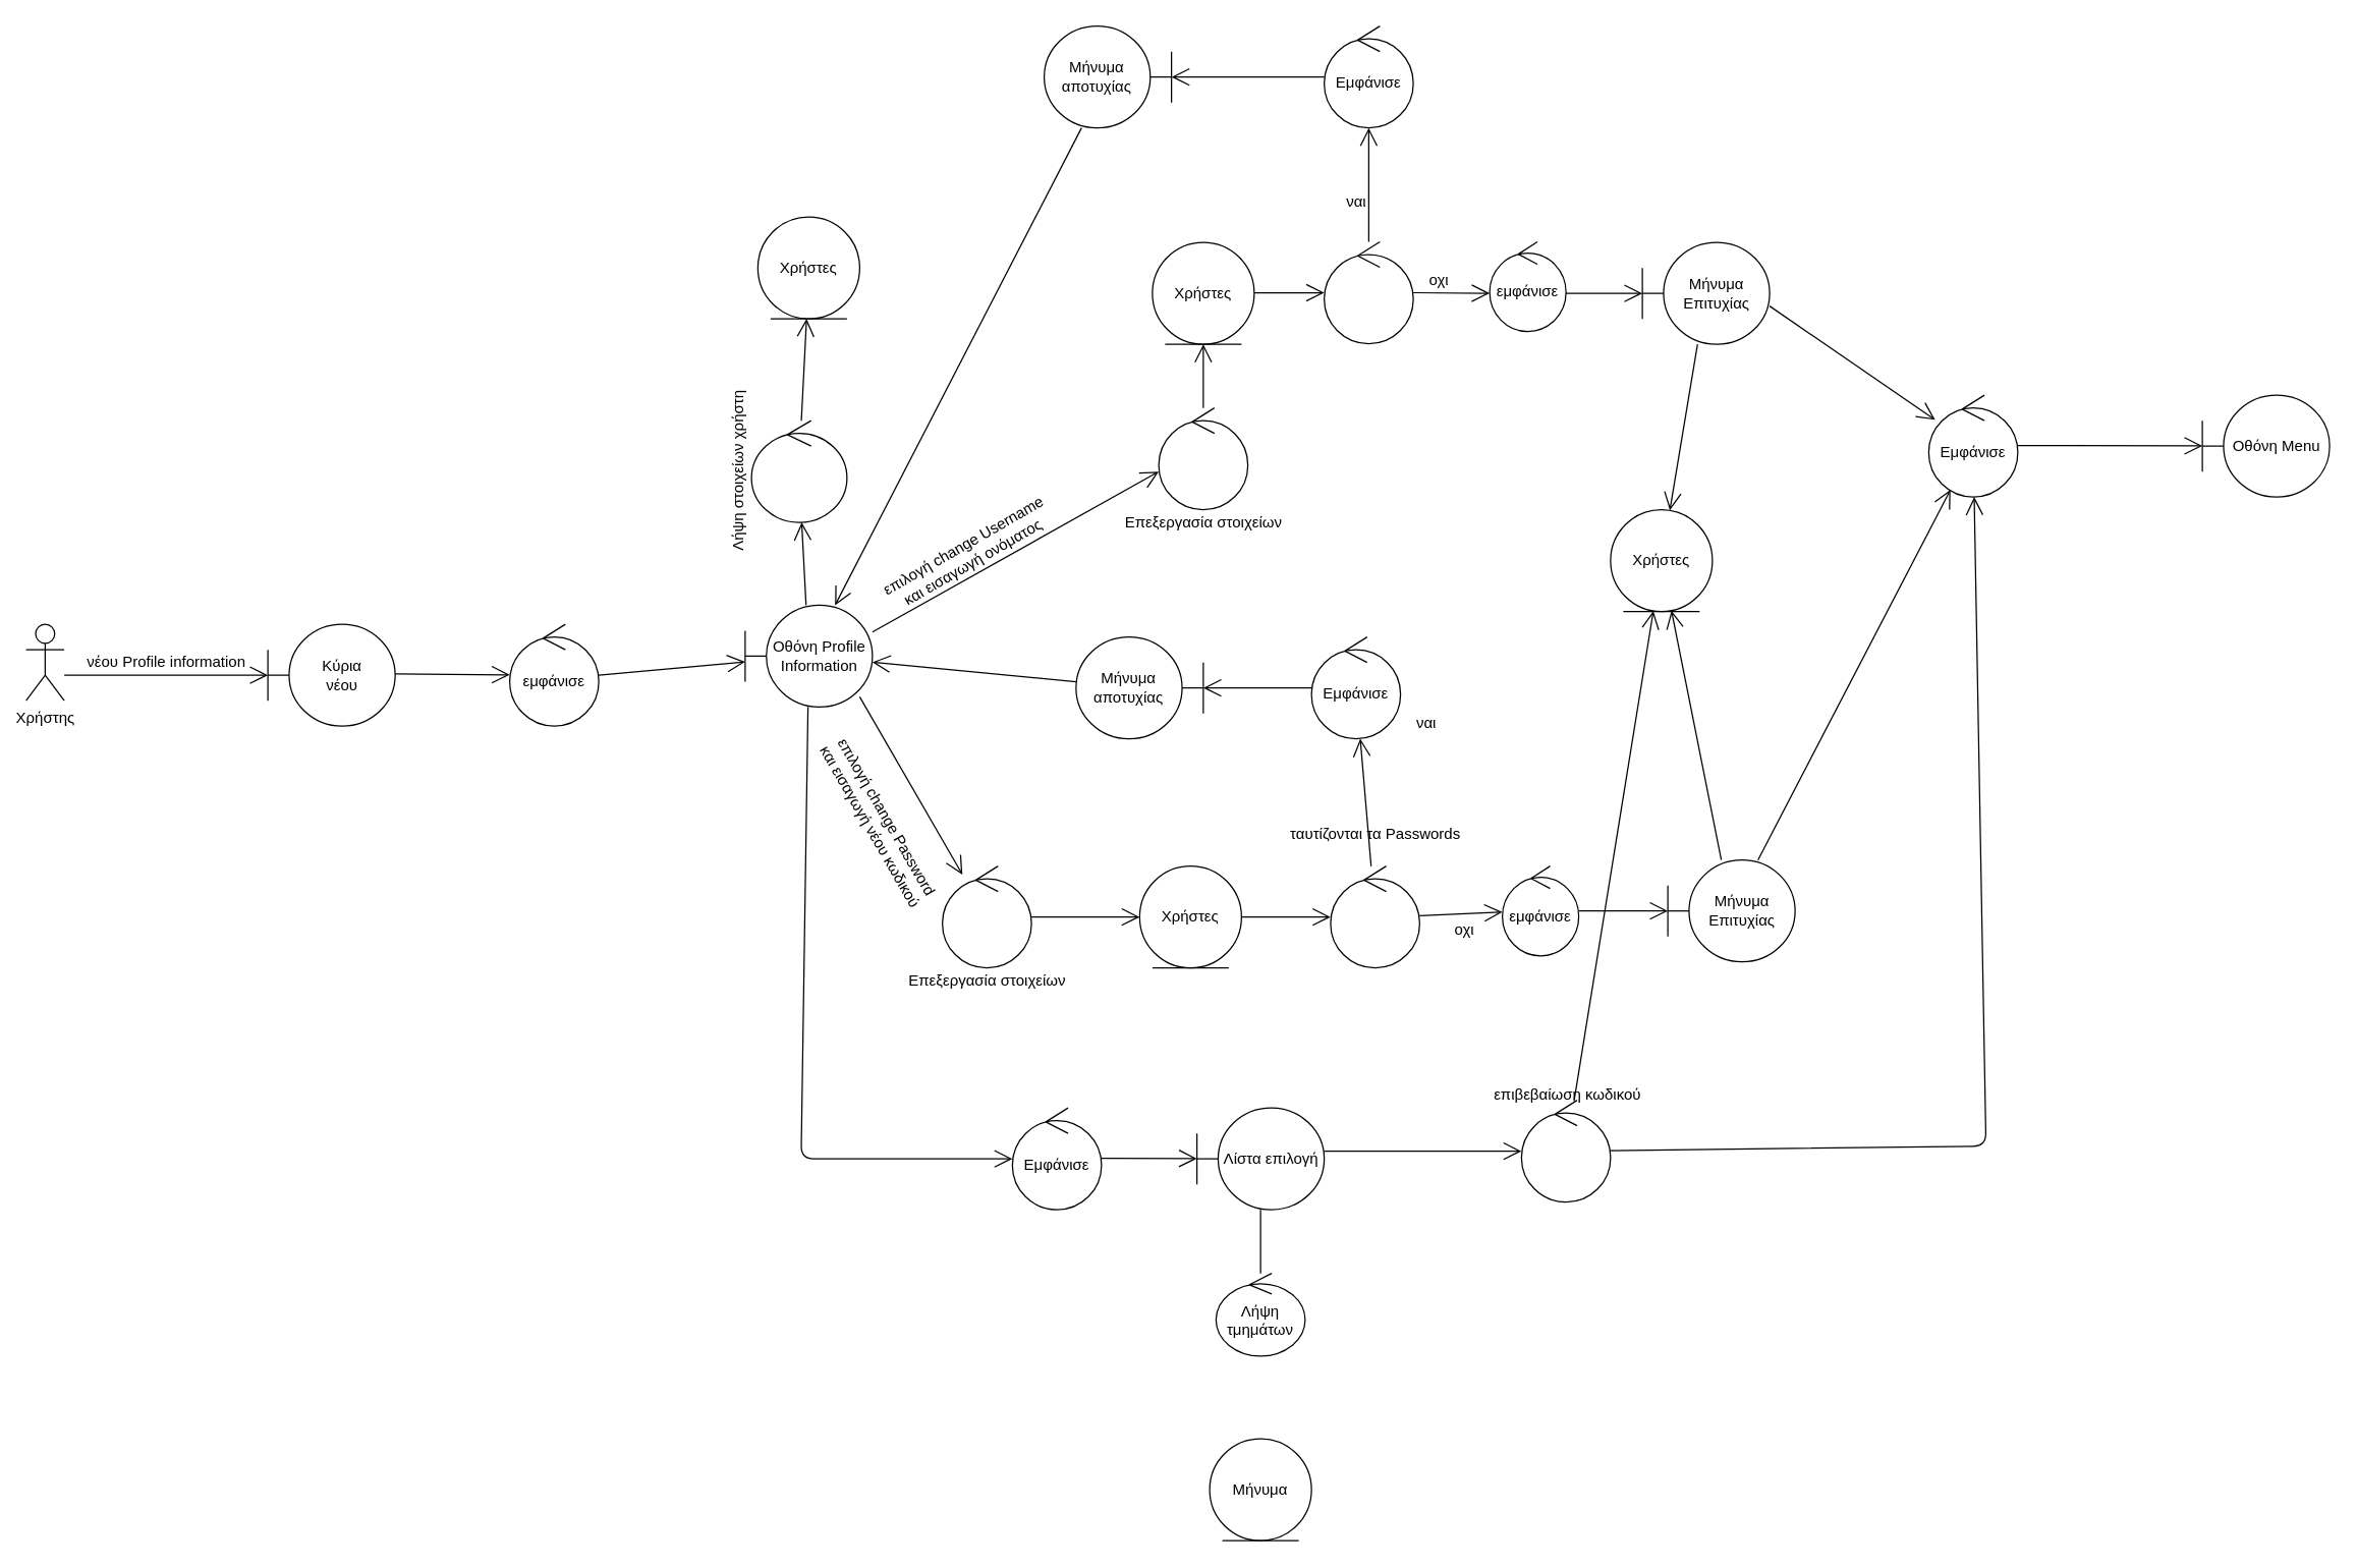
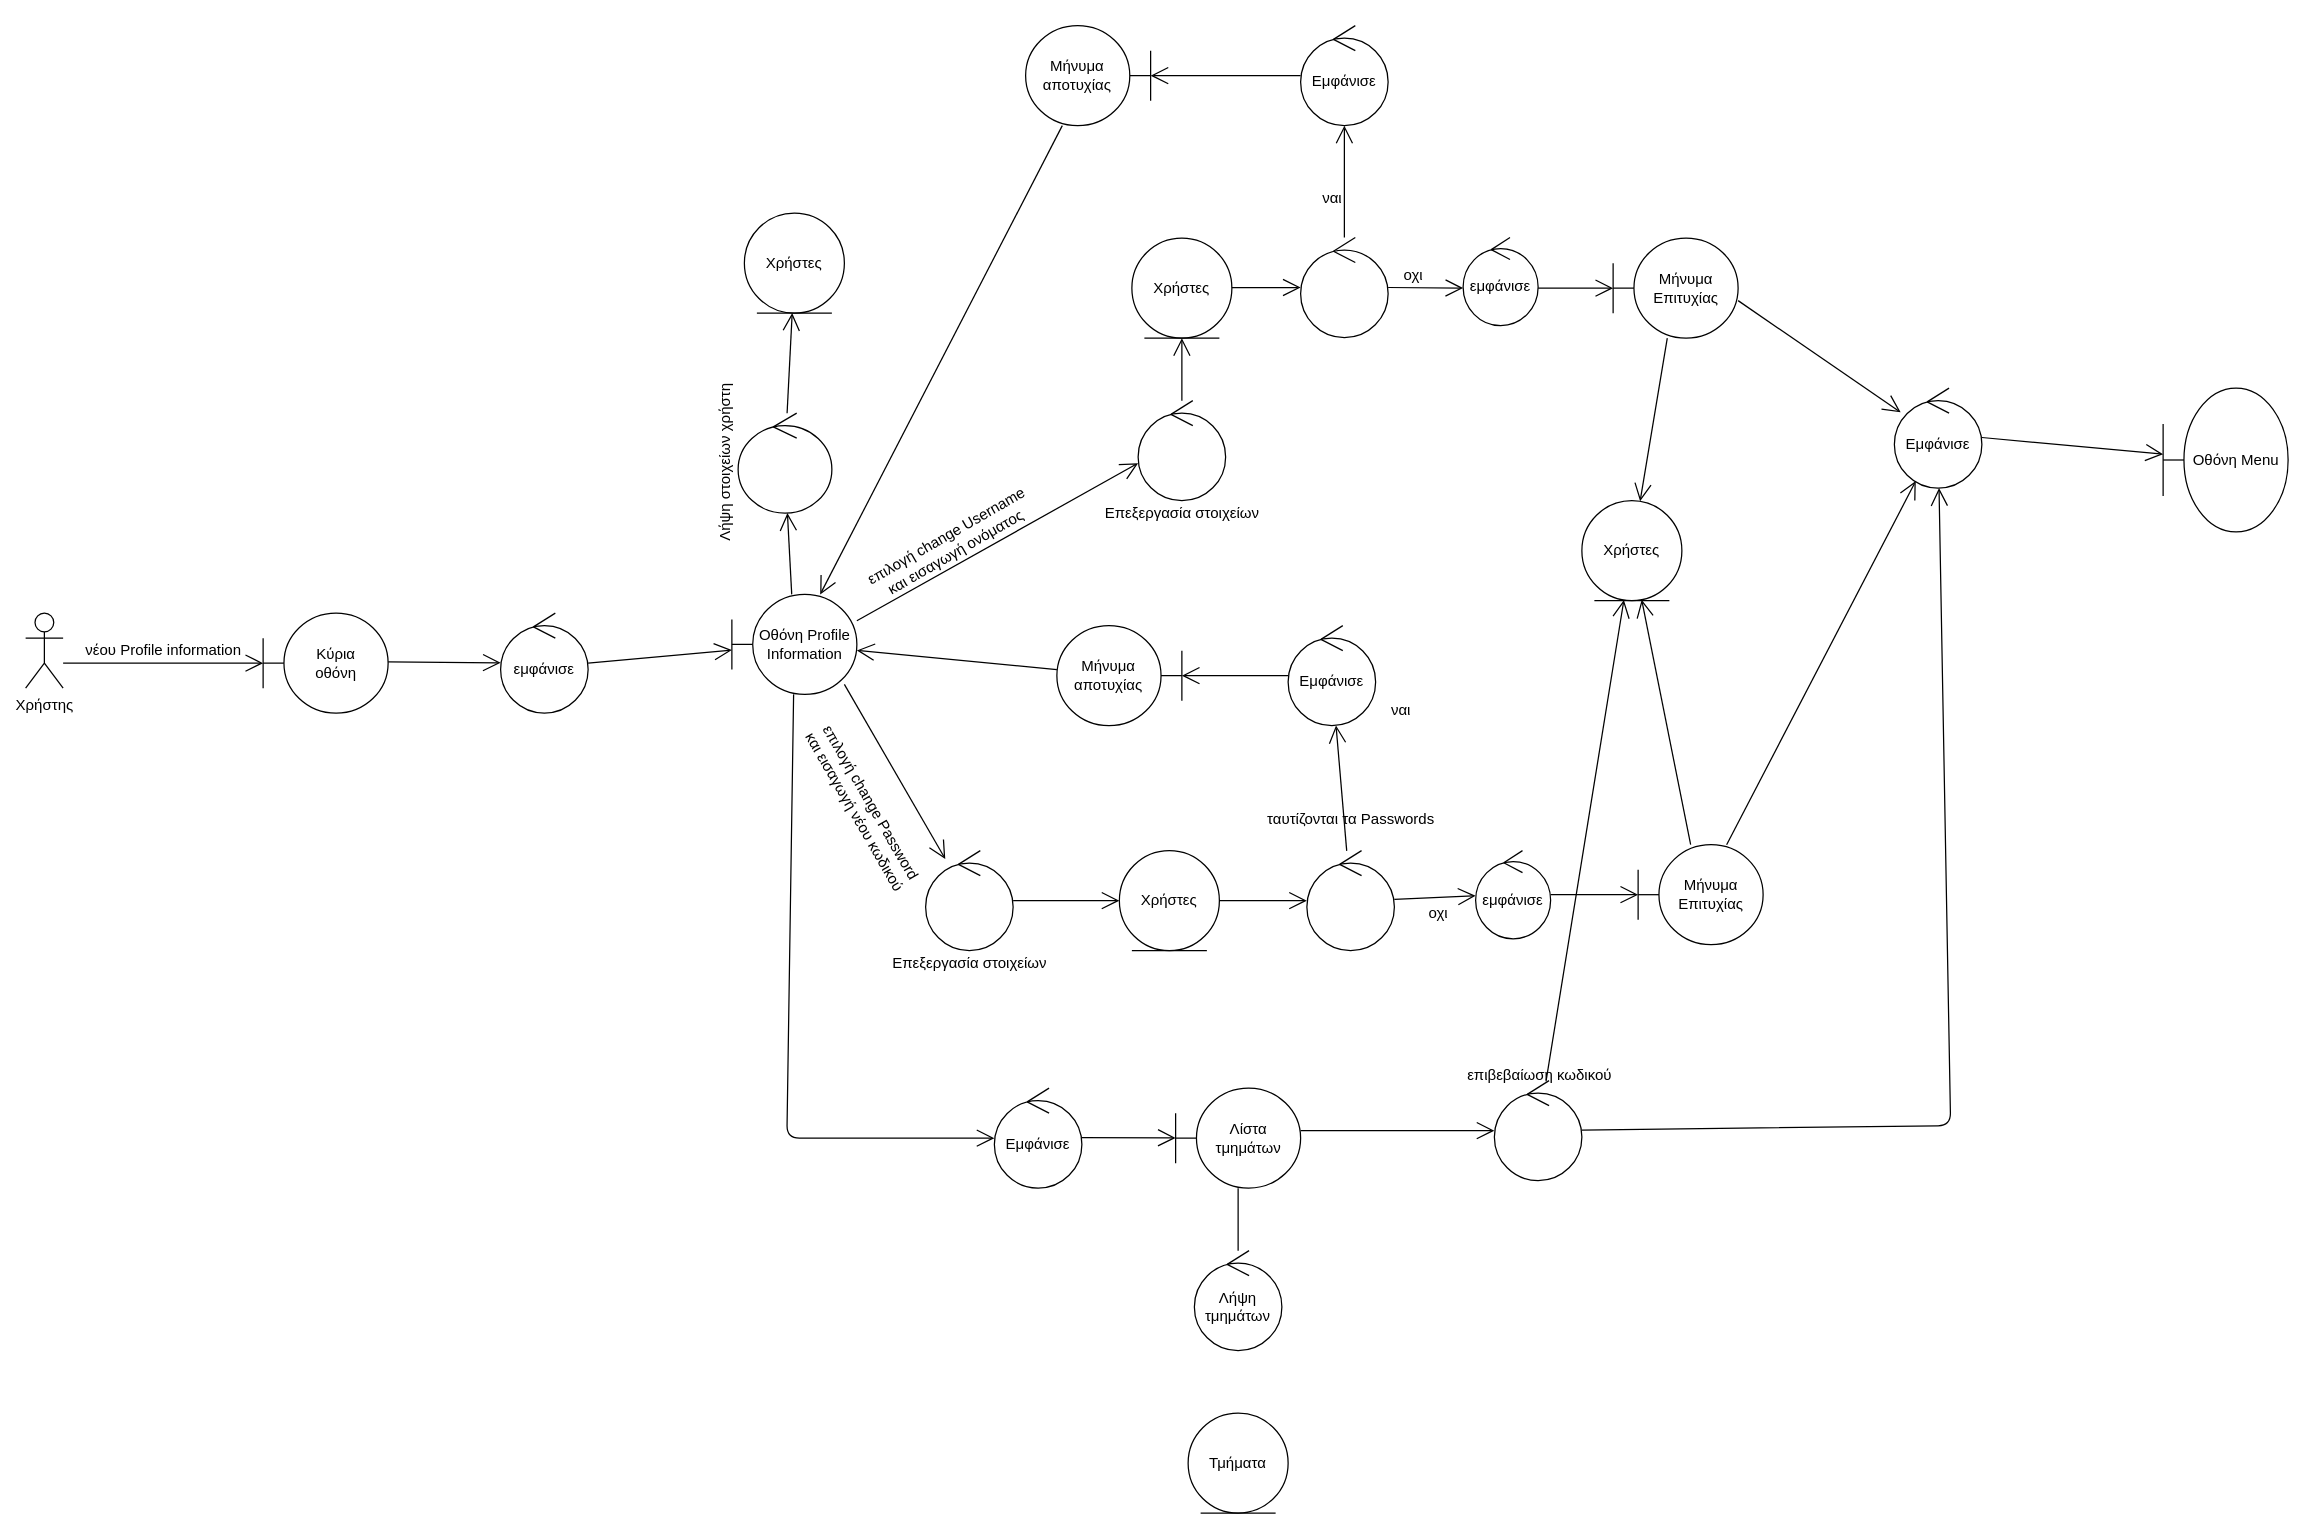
- <mxCell id="26" value="Οθόνη Menu" style="shape=umlBoundary;whiteSpace=wrap;html=1;" vertex="1" parent="1"><mxGeometry x="1730" y="310" width="100" height="80" as="geometry" /></mxCell>
+ <mxCell id="26" value="Οθόνη Menu" style="shape=umlBoundary;whiteSpace=wrap;html=1;" vertex="1" parent="1"><mxGeometry x="1730" y="310" width="100" height="115" as="geometry" /></mxCell>
- <mxCell id="4" value="&lt;div&gt;Κύρια &lt;br&gt;&lt;/div&gt;&lt;div&gt;νέου&lt;br&gt;&lt;/div&gt;" style="shape=umlBoundary;whiteSpace=wrap;html=1;" vertex="1" parent="1"><mxGeometry x="210" y="490" width="100" height="80" as="geometry" /></mxCell>
+ <mxCell id="4" value="&lt;div&gt;Κύρια &lt;br&gt;&lt;/div&gt;&lt;div&gt;οθόνη&lt;br&gt;&lt;/div&gt;" style="shape=umlBoundary;whiteSpace=wrap;html=1;" vertex="1" parent="1"><mxGeometry x="210" y="490" width="100" height="80" as="geometry" /></mxCell>
- <mxCell id="65" value="Λίστα επιλογή" style="shape=umlBoundary;whiteSpace=wrap;html=1;" vertex="1" parent="1"><mxGeometry x="940" y="870" width="100" height="80" as="geometry" /></mxCell>
+ <mxCell id="65" value="Λίστα τμημάτων" style="shape=umlBoundary;whiteSpace=wrap;html=1;" vertex="1" parent="1"><mxGeometry x="940" y="870" width="100" height="80" as="geometry" /></mxCell>
- <mxCell id="67" value="Λήψη τμημάτων" style="ellipse;shape=umlControl;whiteSpace=wrap;html=1;" vertex="1" parent="1"><mxGeometry x="955" y="1000" width="70" height="65" as="geometry" /></mxCell>
+ <mxCell id="67" value="Λήψη τμημάτων" style="ellipse;shape=umlControl;whiteSpace=wrap;html=1;" vertex="1" parent="1"><mxGeometry x="955" y="1000" width="70" height="80" as="geometry" /></mxCell>
- <mxCell id="68" value="Μήνυμα" style="ellipse;shape=umlEntity;whiteSpace=wrap;html=1;" vertex="1" parent="1"><mxGeometry x="950" y="1130" width="80" height="80" as="geometry" /></mxCell>
+ <mxCell id="68" value="Τμήματα" style="ellipse;shape=umlEntity;whiteSpace=wrap;html=1;" vertex="1" parent="1"><mxGeometry x="950" y="1130" width="80" height="80" as="geometry" /></mxCell>
